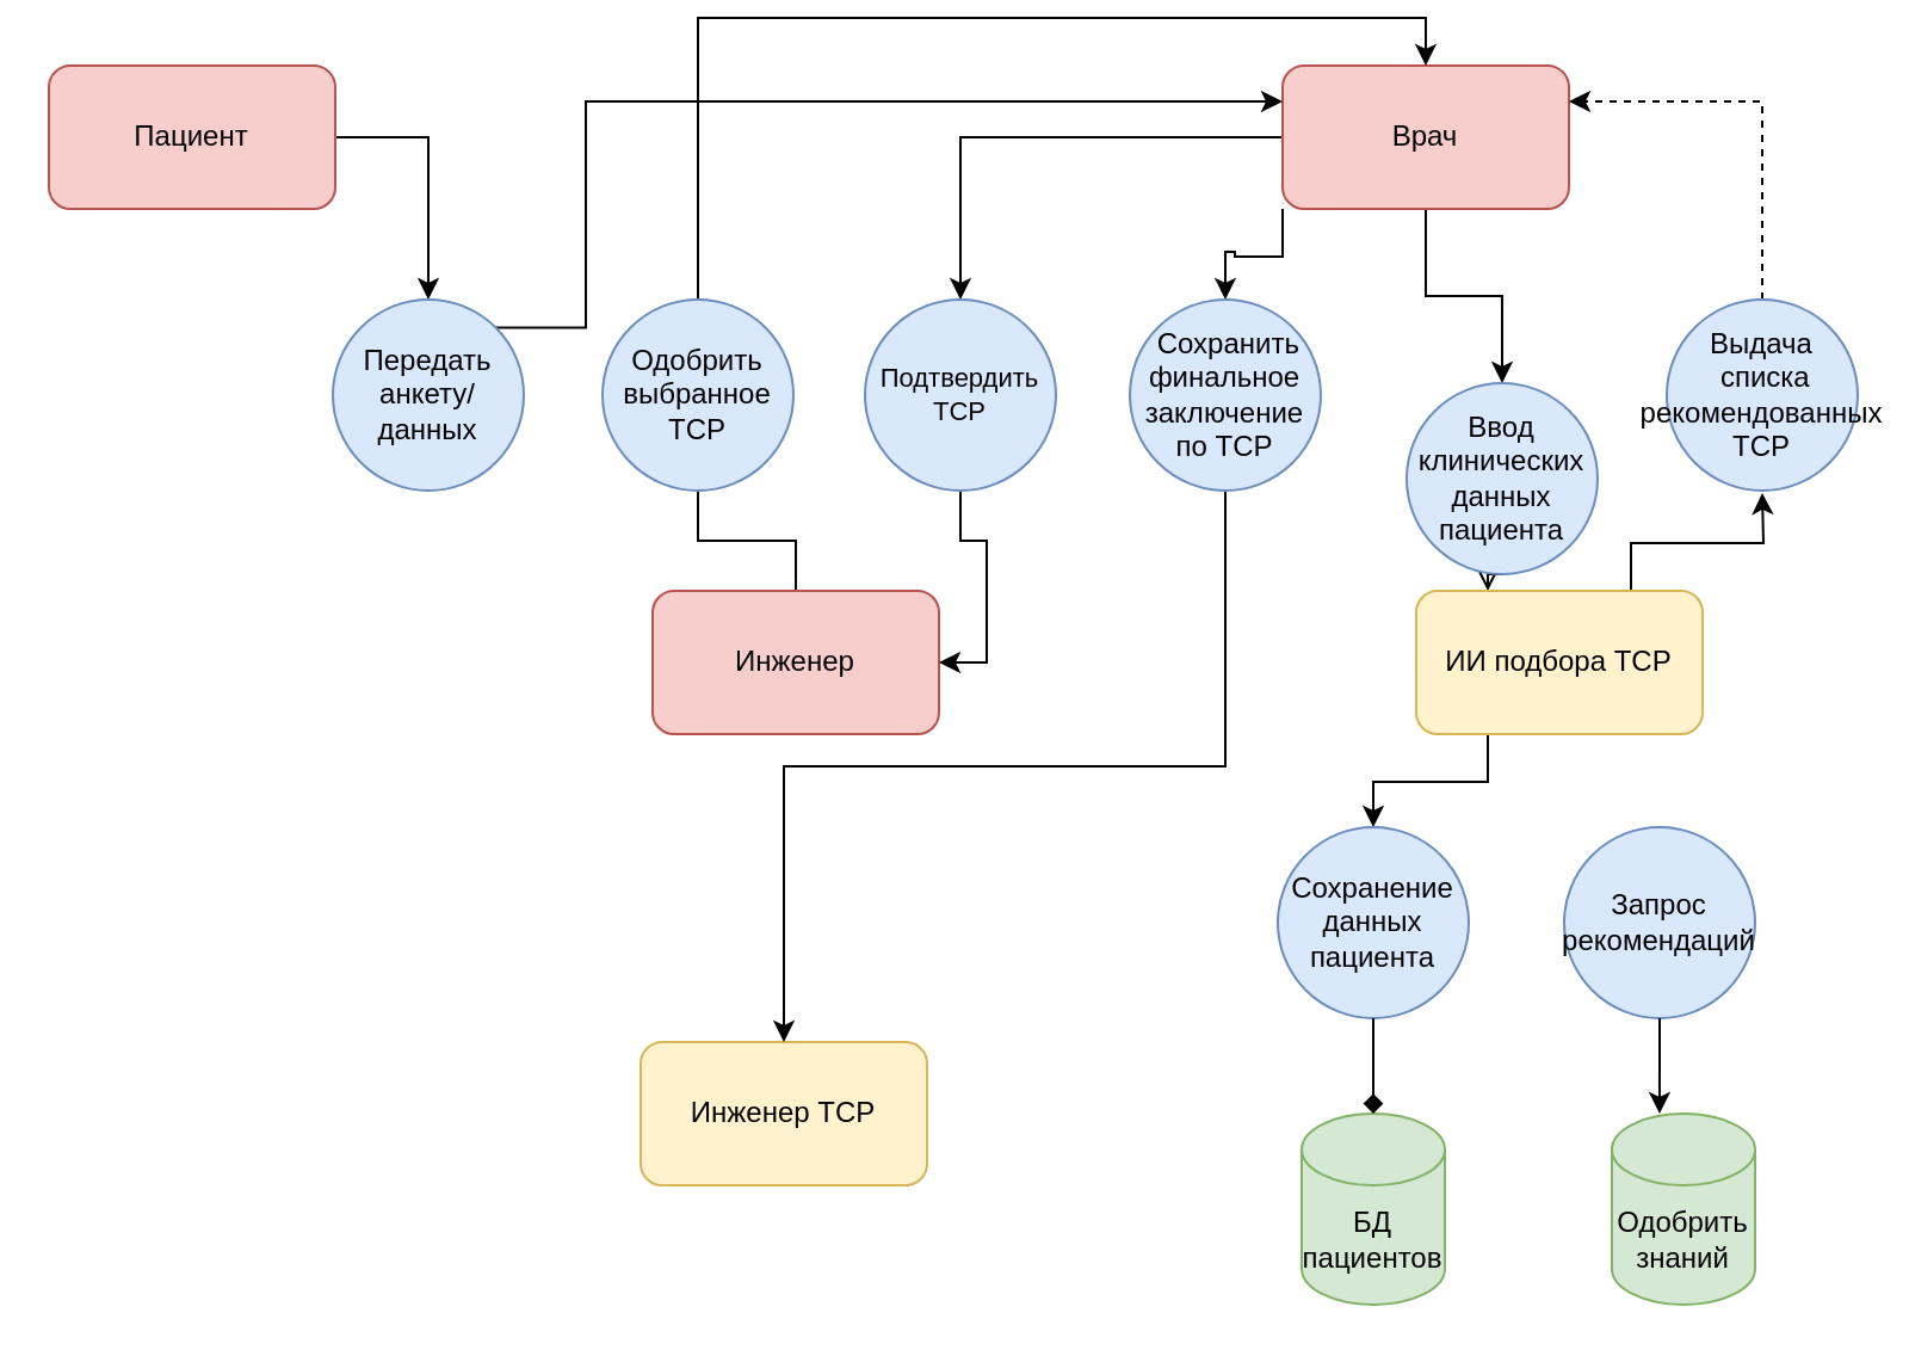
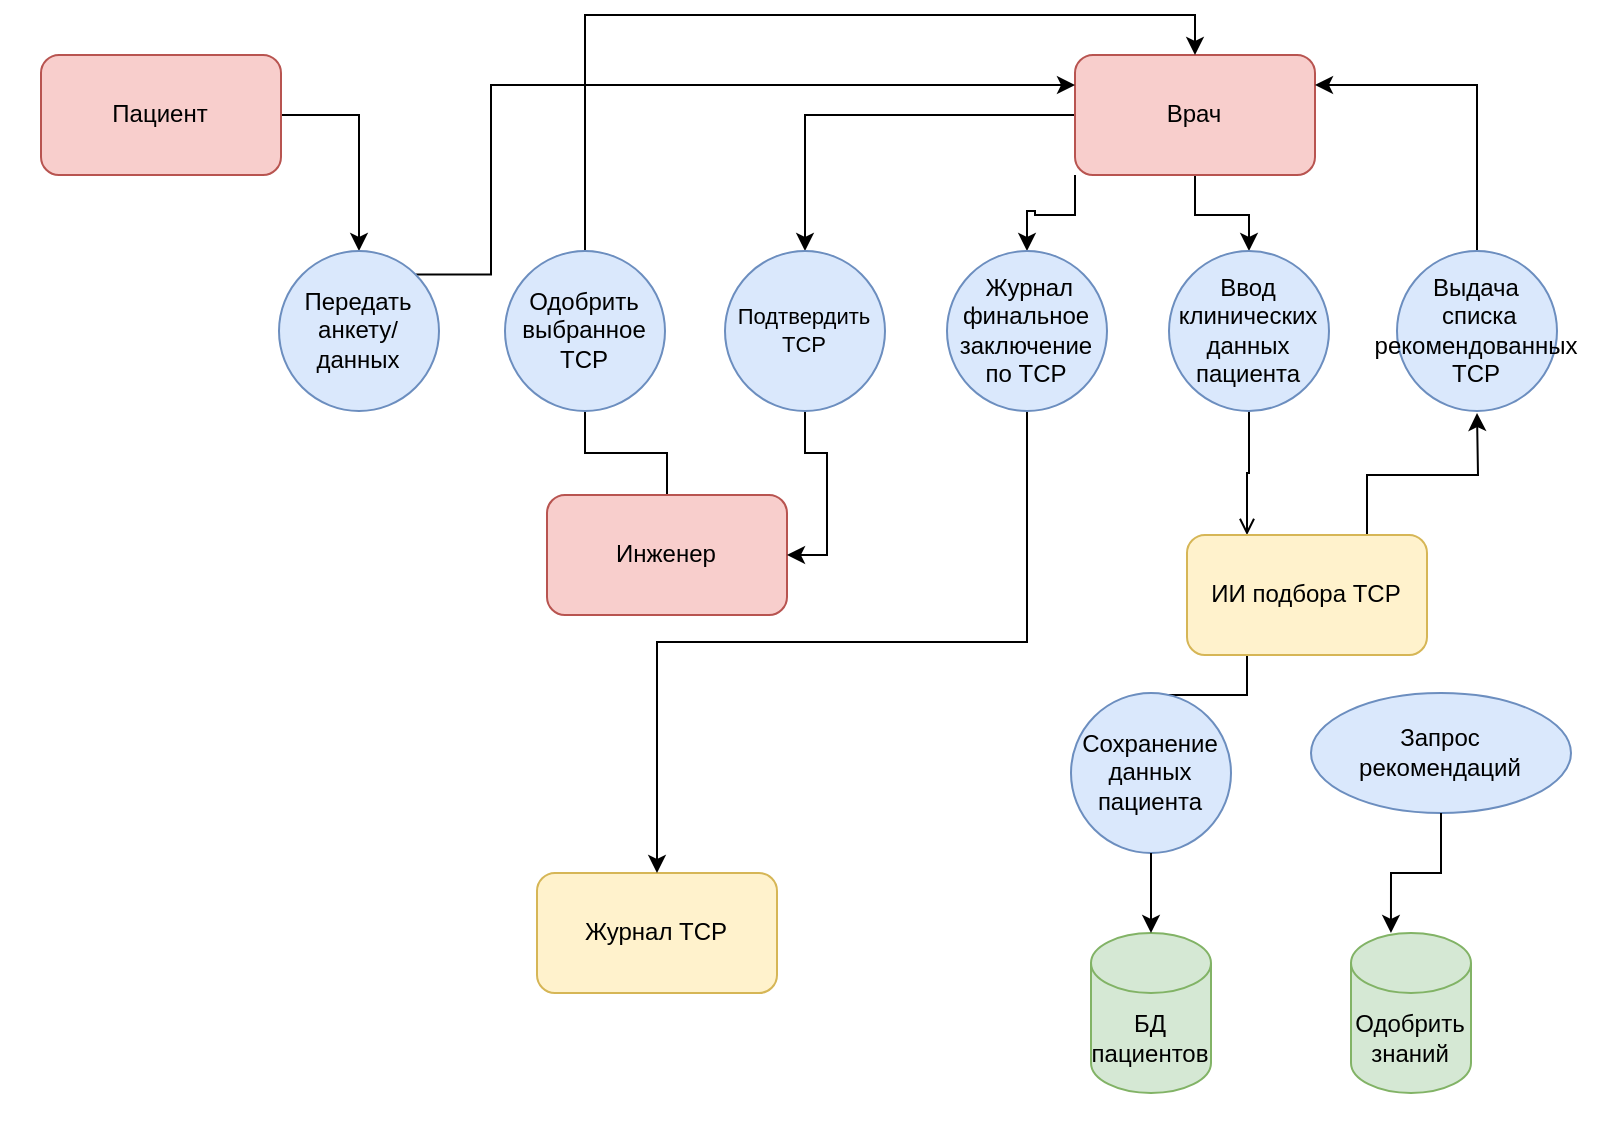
- <mxCell id="14" style="edgeStyle=orthogonalEdgeStyle;rounded=0;orthogonalLoop=1;jettySize=auto;html=1;exitX=0.5;exitY=0;exitDx=0;exitDy=0;entryX=1;entryY=0.25;entryDx=0;entryDy=0;dashed=1;" edge="1" parent="1" source="15" target="7"><mxGeometry relative="1" as="geometry" /></mxCell>
+ <mxCell id="14" style="edgeStyle=orthogonalEdgeStyle;rounded=0;orthogonalLoop=1;jettySize=auto;html=1;exitX=0.5;exitY=0;exitDx=0;exitDy=0;entryX=1;entryY=0.25;entryDx=0;entryDy=0;" edge="1" parent="1" source="15" target="7"><mxGeometry relative="1" as="geometry" /></mxCell>
- <mxCell id="29" value="&amp;nbsp;Сохранить&lt;div&gt;финальное&lt;/div&gt;&lt;div&gt;заключение&lt;/div&gt;&lt;div&gt;по ТСР&lt;/div&gt;" style="ellipse;whiteSpace=wrap;html=1;aspect=fixed;fillColor=#dae8fc;strokeColor=#6c8ebf;" vertex="1" parent="1"><mxGeometry x="473" y="118" width="80" height="80" as="geometry" /></mxCell>
+ <mxCell id="29" value="&amp;nbsp;Журнал&lt;div&gt;финальное&lt;/div&gt;&lt;div&gt;заключение&lt;/div&gt;&lt;div&gt;по ТСР&lt;/div&gt;" style="ellipse;whiteSpace=wrap;html=1;aspect=fixed;fillColor=#dae8fc;strokeColor=#6c8ebf;" vertex="1" parent="1"><mxGeometry x="473" y="118" width="80" height="80" as="geometry" /></mxCell>
- <mxCell id="17" value="Ввод клинических&lt;div&gt;данных&lt;/div&gt;&lt;div&gt;пациента&lt;/div&gt;" style="ellipse;whiteSpace=wrap;html=1;aspect=fixed;fillColor=#dae8fc;strokeColor=#6c8ebf;" vertex="1" parent="1"><mxGeometry x="589" y="153" width="80" height="80" as="geometry" /></mxCell>
+ <mxCell id="17" value="Ввод клинических&lt;div&gt;данных&lt;/div&gt;&lt;div&gt;пациента&lt;/div&gt;" style="ellipse;whiteSpace=wrap;html=1;aspect=fixed;fillColor=#dae8fc;strokeColor=#6c8ebf;" vertex="1" parent="1"><mxGeometry x="584" y="118" width="80" height="80" as="geometry" /></mxCell>
- <mxCell id="20" value="ИИ подбора ТСР" style="rounded=1;whiteSpace=wrap;html=1;fillColor=#fff2cc;strokeColor=#d6b656;" vertex="1" parent="1"><mxGeometry x="593" y="240" width="120" height="60" as="geometry" /></mxCell>
+ <mxCell id="20" value="ИИ подбора ТСР" style="rounded=1;whiteSpace=wrap;html=1;fillColor=#fff2cc;strokeColor=#d6b656;" vertex="1" parent="1"><mxGeometry x="593" y="260" width="120" height="60" as="geometry" /></mxCell>
- <mxCell id="26" value="Запрос&lt;div&gt;рекомендаций&lt;/div&gt;" style="ellipse;whiteSpace=wrap;html=1;aspect=fixed;fillColor=#dae8fc;strokeColor=#6c8ebf;" vertex="1" parent="1"><mxGeometry x="655" y="339" width="80" height="80" as="geometry" /></mxCell>
+ <mxCell id="26" value="Запрос&lt;div&gt;рекомендаций&lt;/div&gt;" style="ellipse;whiteSpace=wrap;html=1;aspect=fixed;fillColor=#dae8fc;strokeColor=#6c8ebf;" vertex="1" parent="1"><mxGeometry x="655" y="339" width="130" height="60" as="geometry" /></mxCell>
- <mxCell id="31" style="edgeStyle=orthogonalEdgeStyle;rounded=0;orthogonalLoop=1;jettySize=auto;html=1;exitX=0.5;exitY=1;exitDx=0;exitDy=0;entryX=0.5;entryY=0;entryDx=0;entryDy=0;entryPerimeter=0;endArrow=diamond;" edge="1" parent="1" source="27" target="24"><mxGeometry relative="1" as="geometry" /></mxCell>
+ <mxCell id="31" style="edgeStyle=orthogonalEdgeStyle;rounded=0;orthogonalLoop=1;jettySize=auto;html=1;exitX=0.5;exitY=1;exitDx=0;exitDy=0;entryX=0.5;entryY=0;entryDx=0;entryDy=0;entryPerimeter=0;" edge="1" parent="1" source="27" target="24"><mxGeometry relative="1" as="geometry" /></mxCell>
- <mxCell id="21" value="Инженер ТСР" style="rounded=1;whiteSpace=wrap;html=1;fillColor=#fff2cc;strokeColor=#d6b656;" vertex="1" parent="1"><mxGeometry x="268" y="429" width="120" height="60" as="geometry" /></mxCell>
+ <mxCell id="21" value="Журнал ТСР" style="rounded=1;whiteSpace=wrap;html=1;fillColor=#fff2cc;strokeColor=#d6b656;" vertex="1" parent="1"><mxGeometry x="268" y="429" width="120" height="60" as="geometry" /></mxCell>
